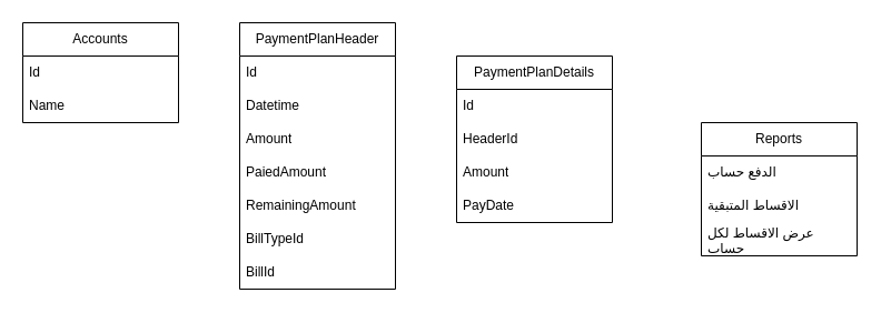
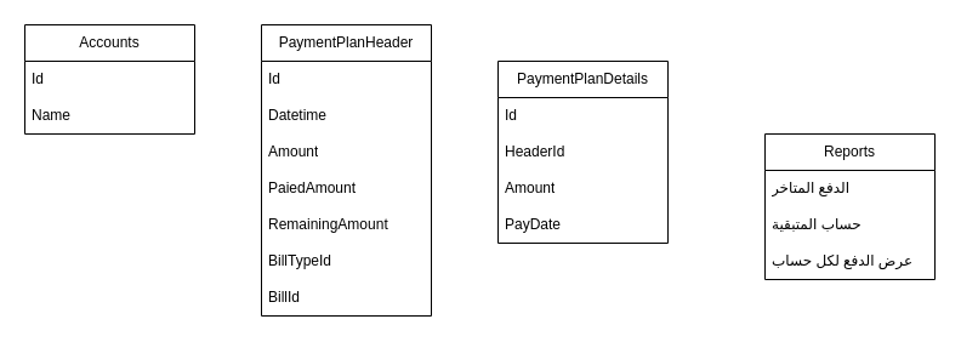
- <mxCell id="19" value="الدفع حساب" style="text;strokeColor=none;fillColor=none;align=left;verticalAlign=middle;spacingLeft=4;spacingRight=4;overflow=hidden;points=[[0,0.5],[1,0.5]];portConstraint=eastwest;rotatable=0;whiteSpace=wrap;html=1;" vertex="1" parent="18"><mxGeometry y="30" width="140" height="30" as="geometry" /></mxCell>
+ <mxCell id="19" value="الدفع المتاخر" style="text;strokeColor=none;fillColor=none;align=left;verticalAlign=middle;spacingLeft=4;spacingRight=4;overflow=hidden;points=[[0,0.5],[1,0.5]];portConstraint=eastwest;rotatable=0;whiteSpace=wrap;html=1;" vertex="1" parent="18"><mxGeometry y="30" width="140" height="30" as="geometry" /></mxCell>
- <mxCell id="20" value="الاقساط المتبقية" style="text;strokeColor=none;fillColor=none;align=left;verticalAlign=middle;spacingLeft=4;spacingRight=4;overflow=hidden;points=[[0,0.5],[1,0.5]];portConstraint=eastwest;rotatable=0;whiteSpace=wrap;html=1;" vertex="1" parent="18"><mxGeometry y="60" width="140" height="30" as="geometry" /></mxCell>
+ <mxCell id="20" value="حساب المتبقية" style="text;strokeColor=none;fillColor=none;align=left;verticalAlign=middle;spacingLeft=4;spacingRight=4;overflow=hidden;points=[[0,0.5],[1,0.5]];portConstraint=eastwest;rotatable=0;whiteSpace=wrap;html=1;" vertex="1" parent="18"><mxGeometry y="60" width="140" height="30" as="geometry" /></mxCell>
- <mxCell id="21" value="عرض الاقساط لكل حساب" style="text;strokeColor=none;fillColor=none;align=left;verticalAlign=middle;spacingLeft=4;spacingRight=4;overflow=hidden;points=[[0,0.5],[1,0.5]];portConstraint=eastwest;rotatable=0;whiteSpace=wrap;html=1;" vertex="1" parent="18"><mxGeometry y="90" width="140" height="30" as="geometry" /></mxCell>
+ <mxCell id="21" value="عرض الدفع لكل حساب" style="text;strokeColor=none;fillColor=none;align=left;verticalAlign=middle;spacingLeft=4;spacingRight=4;overflow=hidden;points=[[0,0.5],[1,0.5]];portConstraint=eastwest;rotatable=0;whiteSpace=wrap;html=1;" vertex="1" parent="18"><mxGeometry y="90" width="140" height="30" as="geometry" /></mxCell>
